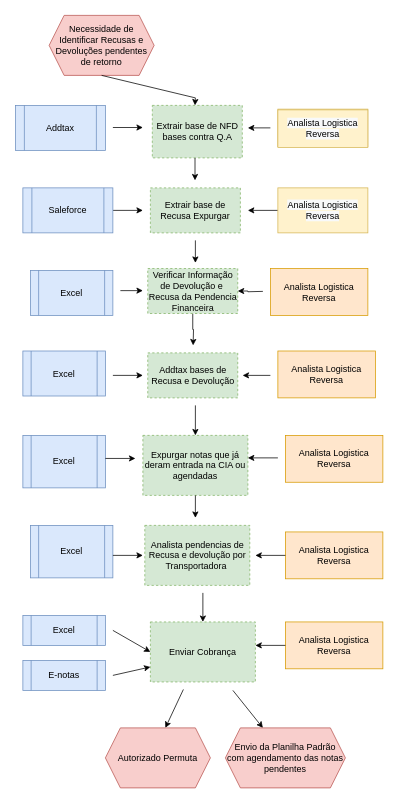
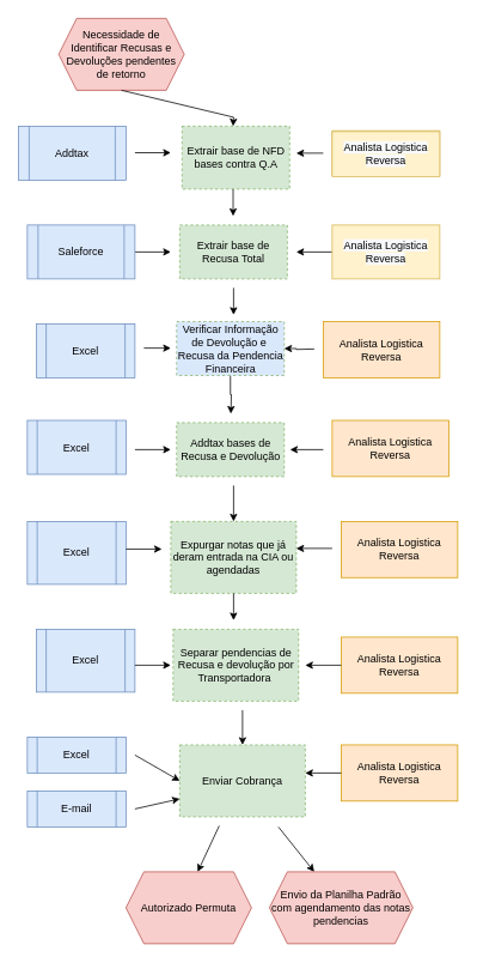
- <mxCell id="15" value="&lt;font style=&quot;vertical-align: inherit&quot;&gt;&lt;font style=&quot;vertical-align: inherit&quot;&gt;Extrair base de Recusa Expurgar&lt;/font&gt;&lt;/font&gt;" style="rounded=0;whiteSpace=wrap;html=1;dashed=1;fillColor=#d5e8d4;strokeColor=#82b366;" parent="1" vertex="1"><mxGeometry x="200" y="250" width="120" height="60" as="geometry" /></mxCell>
+ <mxCell id="15" value="&lt;font style=&quot;vertical-align: inherit&quot;&gt;&lt;font style=&quot;vertical-align: inherit&quot;&gt;Extrair base de Recusa Total&lt;/font&gt;&lt;/font&gt;" style="rounded=0;whiteSpace=wrap;html=1;dashed=1;fillColor=#d5e8d4;strokeColor=#82b366;" parent="1" vertex="1"><mxGeometry x="200" y="250" width="120" height="60" as="geometry" /></mxCell>
- <mxCell id="22" value="&lt;font style=&quot;vertical-align: inherit&quot;&gt;&lt;font style=&quot;vertical-align: inherit&quot;&gt;Verificar Informação de Devolução e&amp;nbsp; Recusa da Pendencia Financeira&lt;/font&gt;&lt;/font&gt;" style="rounded=0;whiteSpace=wrap;html=1;dashed=1;fillColor=#d5e8d4;strokeColor=#82b366;" parent="1" vertex="1"><mxGeometry x="196.5" y="357.5" width="120" height="60" as="geometry" /></mxCell>
+ <mxCell id="22" value="&lt;font style=&quot;vertical-align: inherit&quot;&gt;&lt;font style=&quot;vertical-align: inherit&quot;&gt;Verificar Informação de Devolução e&amp;nbsp; Recusa da Pendencia Financeira&lt;/font&gt;&lt;/font&gt;" style="rounded=0;whiteSpace=wrap;html=1;dashed=1;fillColor=#dae8fc;strokeColor=#82b366;" parent="1" vertex="1"><mxGeometry x="196.5" y="357.5" width="120" height="60" as="geometry" /></mxCell>
- <mxCell id="34" value="&lt;font style=&quot;vertical-align: inherit&quot;&gt;&lt;font style=&quot;vertical-align: inherit&quot;&gt;Analista pendencias de Recusa e devolução por Transportadora&amp;nbsp;&lt;/font&gt;&lt;/font&gt;" style="rounded=0;whiteSpace=wrap;html=1;dashed=1;fillColor=#d5e8d4;strokeColor=#82b366;" parent="1" vertex="1"><mxGeometry x="192.57" y="700" width="140" height="80" as="geometry" /></mxCell>
+ <mxCell id="34" value="&lt;font style=&quot;vertical-align: inherit&quot;&gt;&lt;font style=&quot;vertical-align: inherit&quot;&gt;Separar pendencias de Recusa e devolução por Transportadora&amp;nbsp;&lt;/font&gt;&lt;/font&gt;" style="rounded=0;whiteSpace=wrap;html=1;dashed=1;fillColor=#d5e8d4;strokeColor=#82b366;" parent="1" vertex="1"><mxGeometry x="192.57" y="700" width="140" height="80" as="geometry" /></mxCell>
- <mxCell id="44" value="E-notas" style="shape=process;whiteSpace=wrap;html=1;backgroundOutline=1;fillColor=#dae8fc;strokeColor=#6c8ebf;" parent="1" vertex="1"><mxGeometry x="30" y="880" width="110" height="40" as="geometry" /></mxCell>
+ <mxCell id="44" value="E-mail" style="shape=process;whiteSpace=wrap;html=1;backgroundOutline=1;fillColor=#dae8fc;strokeColor=#6c8ebf;" parent="1" vertex="1"><mxGeometry x="30" y="880" width="110" height="40" as="geometry" /></mxCell>
- <mxCell id="51" value="&lt;font style=&quot;vertical-align: inherit&quot;&gt;&lt;font style=&quot;vertical-align: inherit&quot;&gt;Envio da Planilha Padrão com agendamento das notas pendentes&lt;/font&gt;&lt;/font&gt;" style="shape=hexagon;perimeter=hexagonPerimeter2;whiteSpace=wrap;html=1;fixedSize=1;fillColor=#f8cecc;strokeColor=#b85450;" parent="1" vertex="1"><mxGeometry x="300" y="970" width="160" height="80" as="geometry" /></mxCell>
+ <mxCell id="51" value="&lt;font style=&quot;vertical-align: inherit&quot;&gt;&lt;font style=&quot;vertical-align: inherit&quot;&gt;Envio da Planilha Padrão com agendamento das notas pendencias&lt;/font&gt;&lt;/font&gt;" style="shape=hexagon;perimeter=hexagonPerimeter2;whiteSpace=wrap;html=1;fixedSize=1;fillColor=#f8cecc;strokeColor=#b85450;" parent="1" vertex="1"><mxGeometry x="300" y="970" width="160" height="80" as="geometry" /></mxCell>
